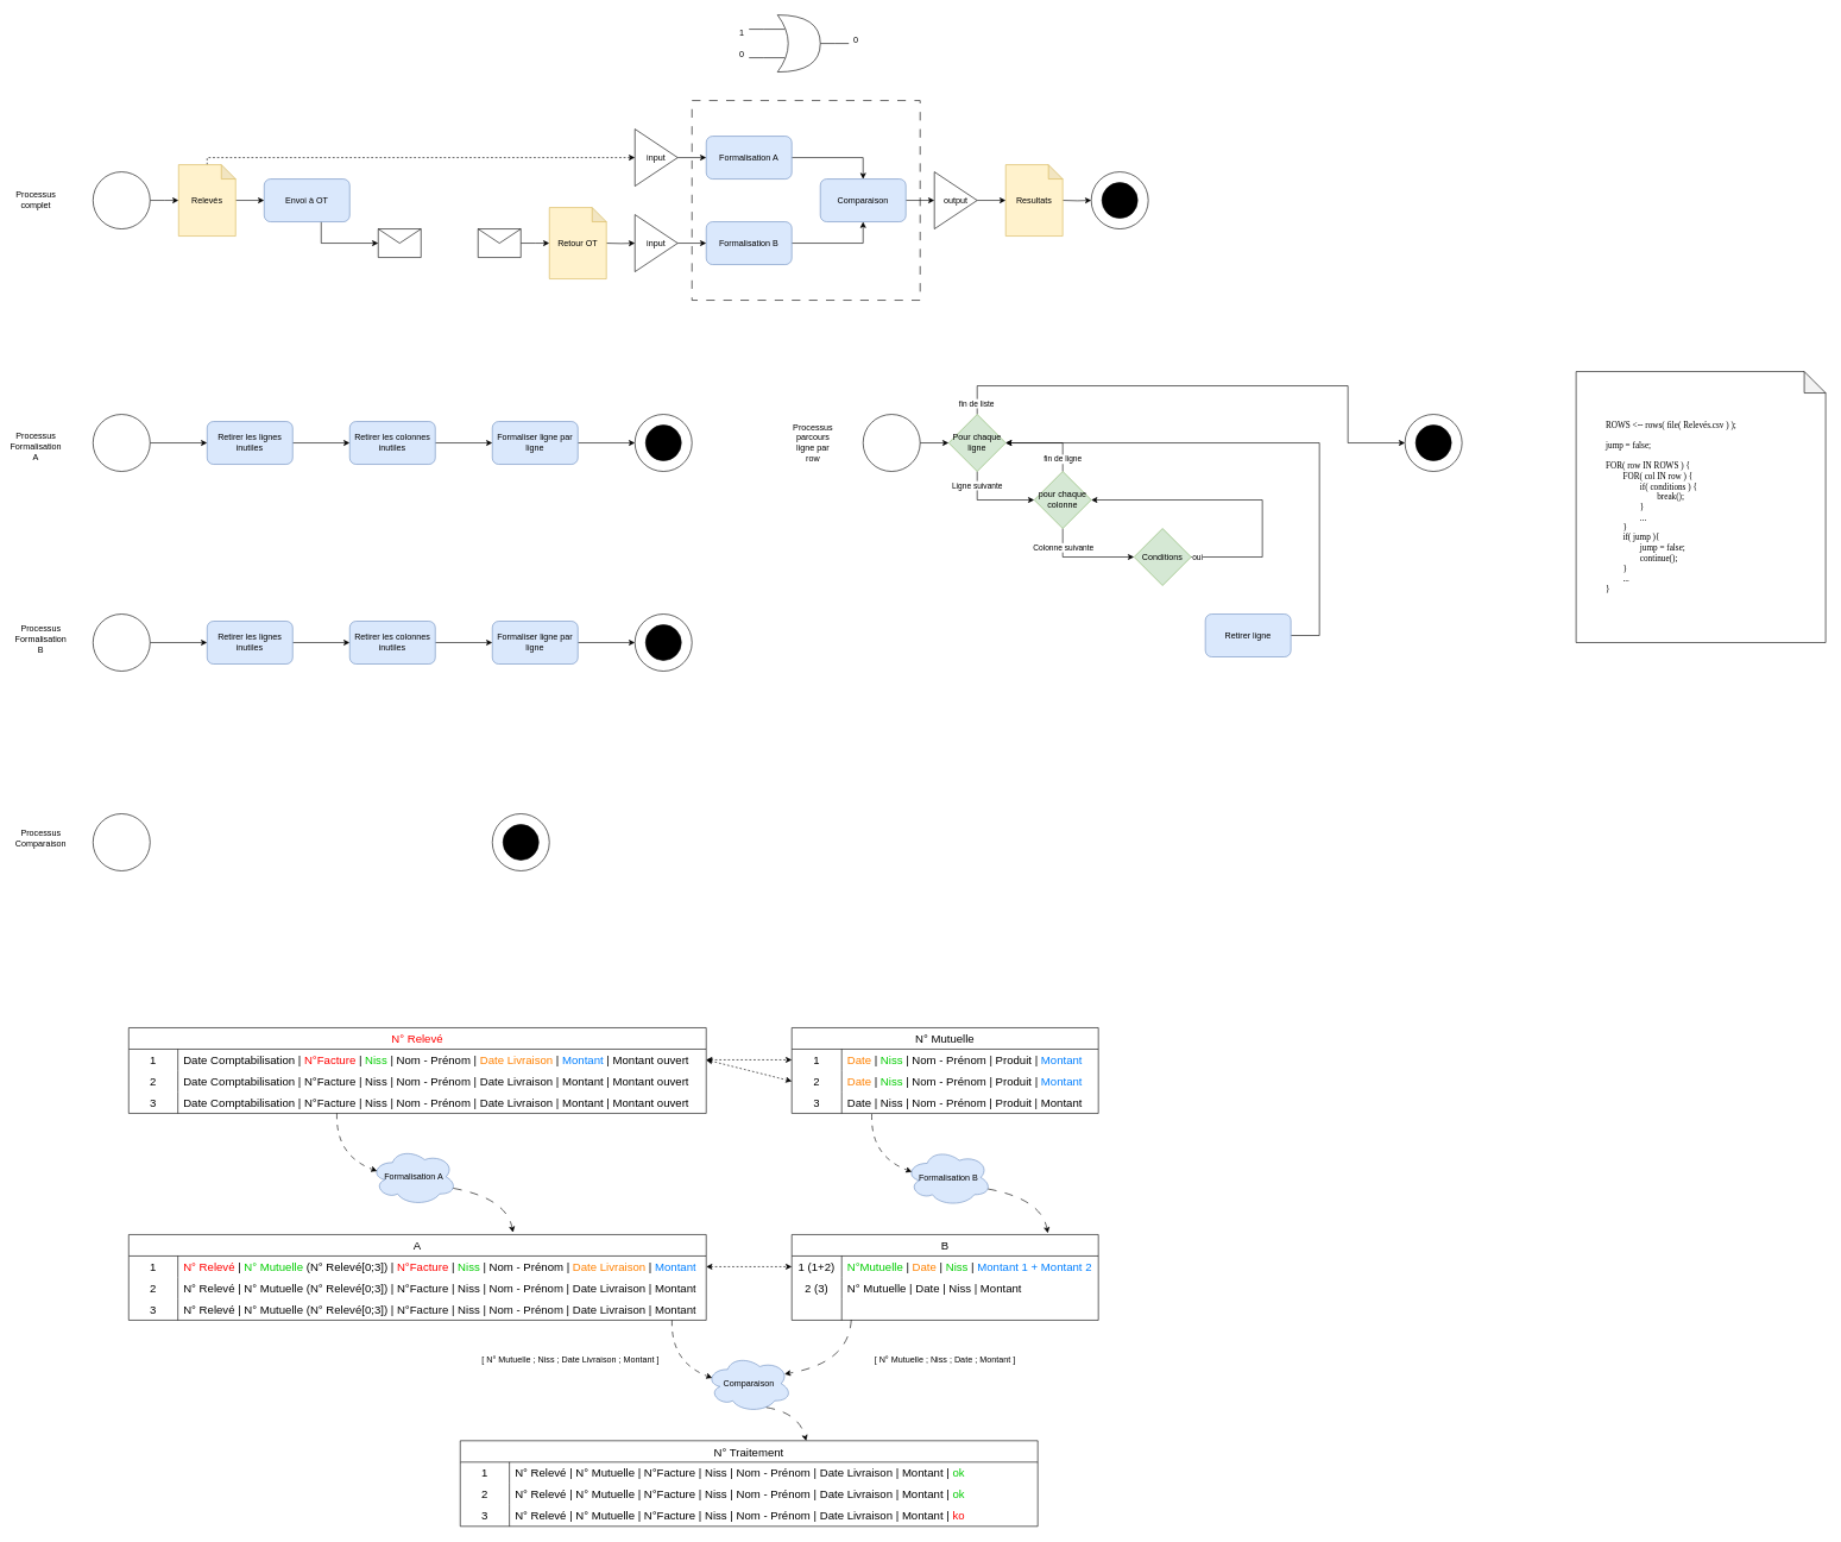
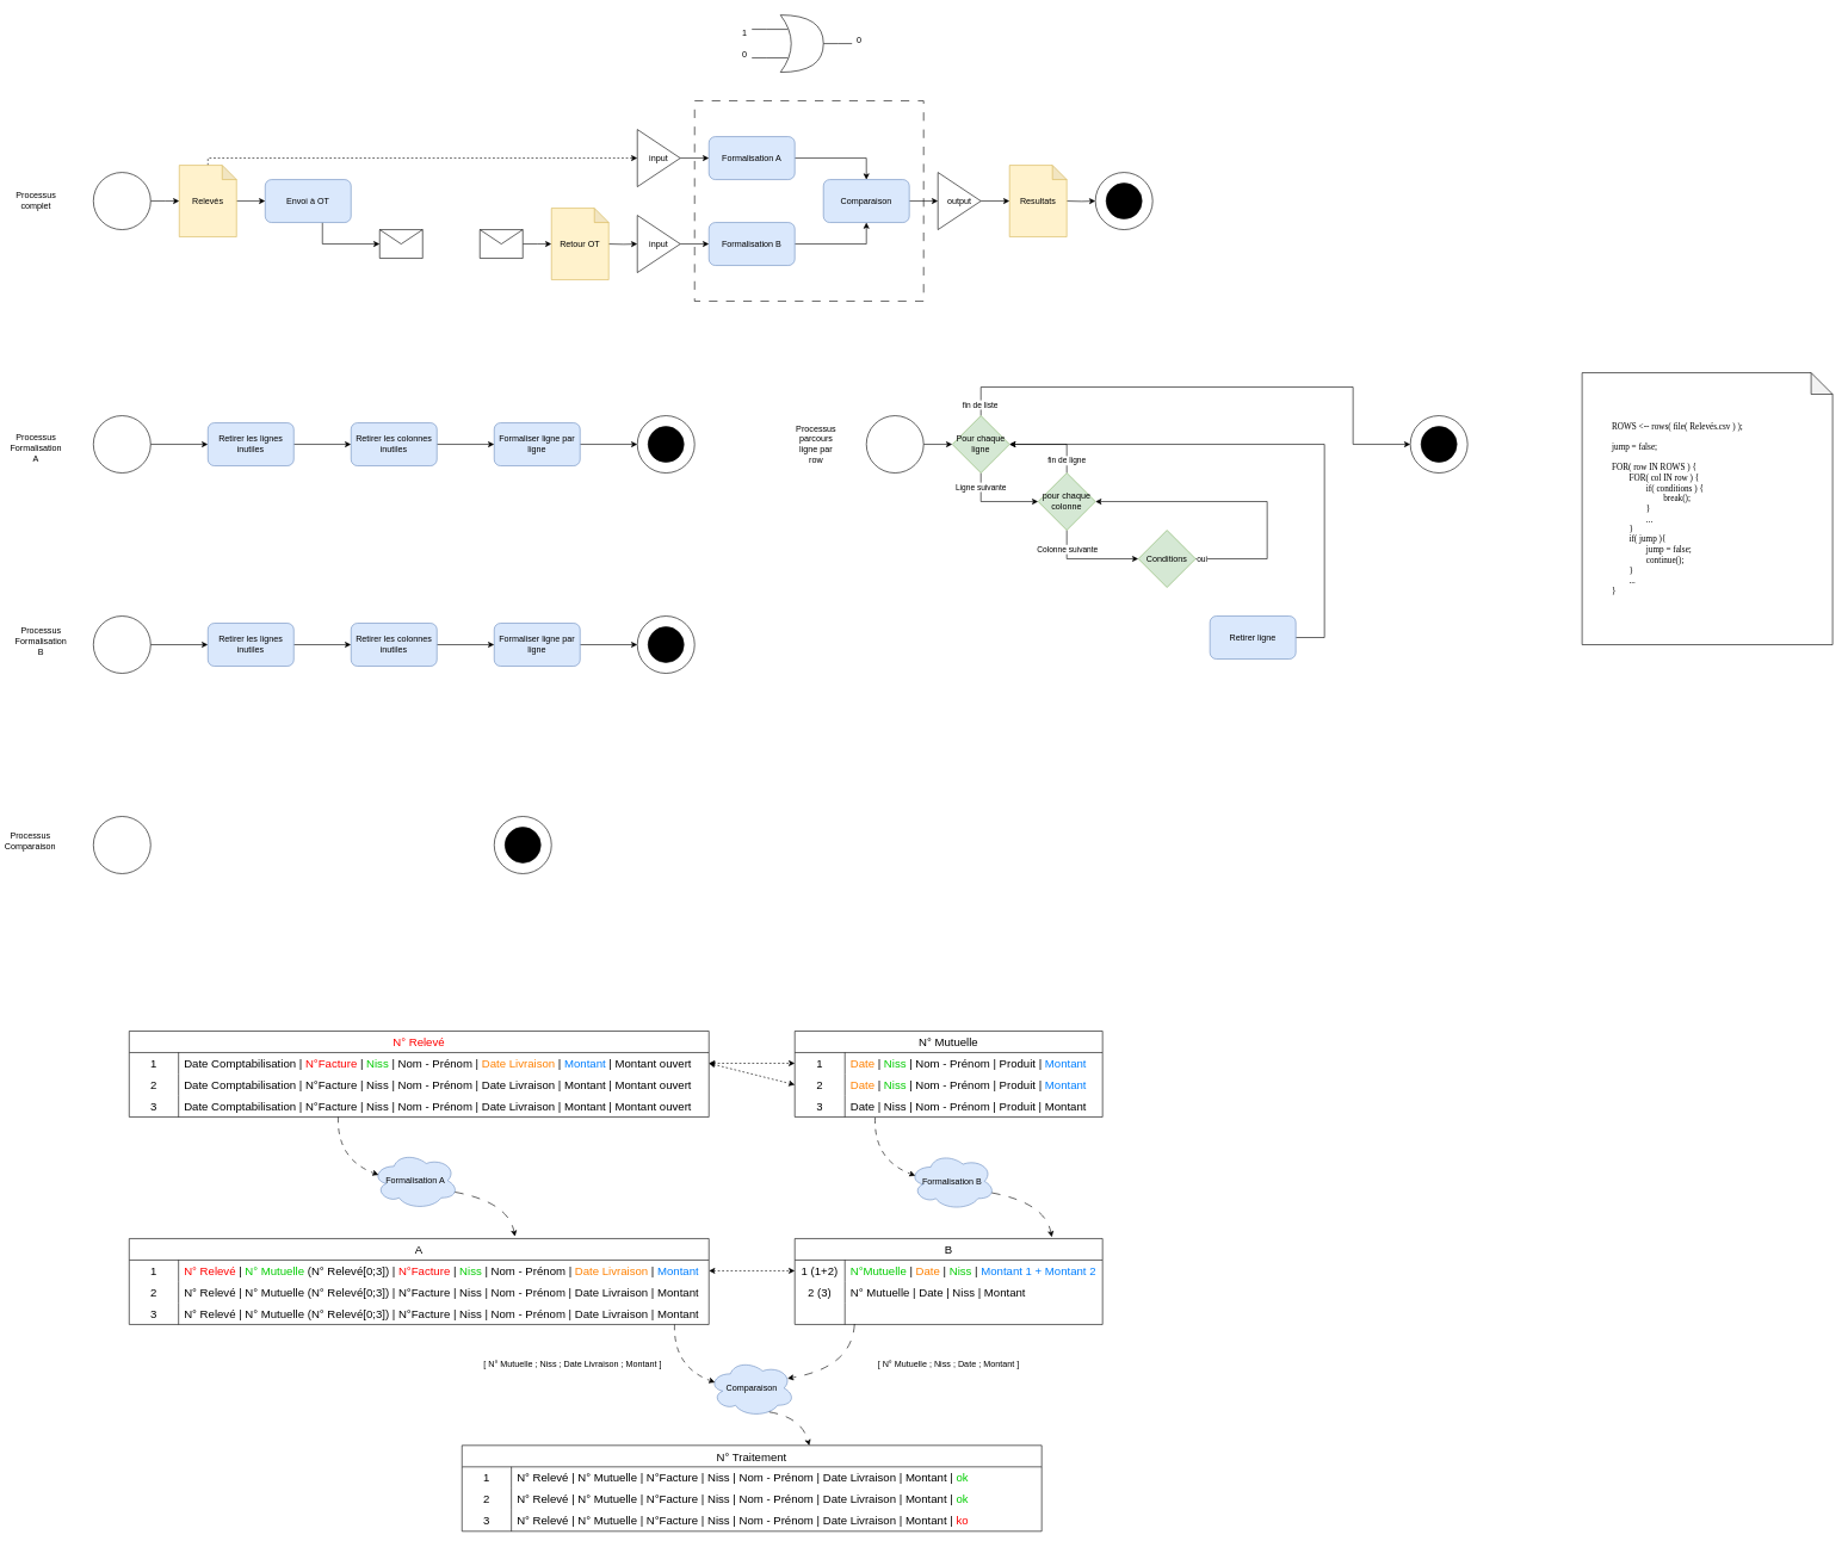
- <mxCell id="114" value="Processus Comparaison" style="text;html=1;strokeColor=none;fillColor=none;align=center;verticalAlign=middle;whiteSpace=wrap;rounded=0;" parent="1" vertex="1"><mxGeometry x="27" y="1160" width="60" height="30" as="geometry" /></mxCell>
+ <mxCell id="114" value="Processus Comparaison" style="text;html=1;strokeColor=none;fillColor=none;align=center;verticalAlign=middle;whiteSpace=wrap;rounded=0;" parent="1" vertex="1"><mxGeometry x="12" y="1160" width="60" height="30" as="geometry" /></mxCell>
